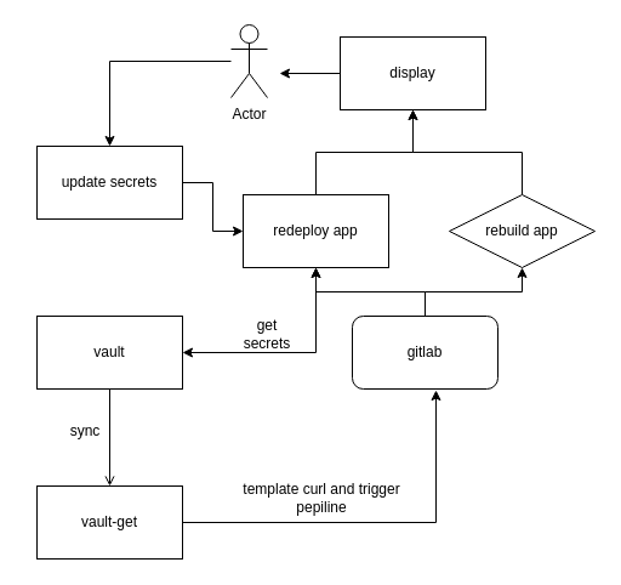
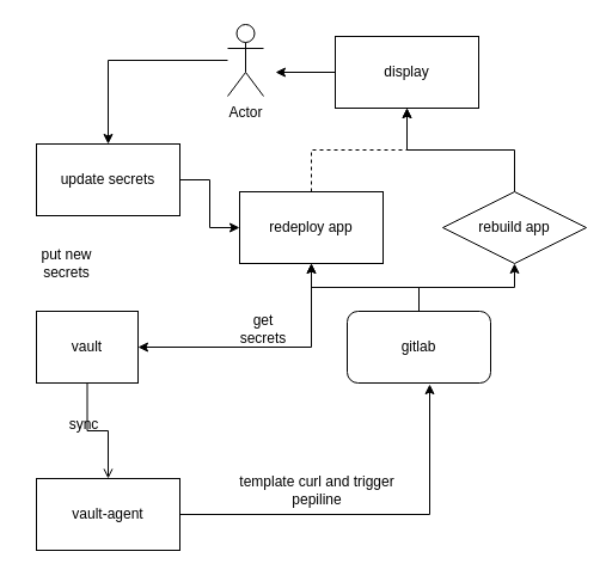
- <mxCell id="13" style="edgeStyle=orthogonalEdgeStyle;rounded=0;orthogonalLoop=1;jettySize=auto;html=1;entryX=0.5;entryY=1;entryDx=0;entryDy=0;" edge="1" parent="1" source="14" target="23"><mxGeometry relative="1" as="geometry" /></mxCell>
+ <mxCell id="13" style="edgeStyle=orthogonalEdgeStyle;rounded=0;orthogonalLoop=1;jettySize=auto;html=1;entryX=0.5;entryY=1;entryDx=0;entryDy=0;dashed=1;" edge="1" parent="1" source="14" target="23"><mxGeometry relative="1" as="geometry" /></mxCell>
+ <mxCell id="21" value="&lt;div&gt;put new &lt;br&gt;&lt;/div&gt;&lt;div&gt;secrets&lt;/div&gt;" style="text;html=1;align=center;verticalAlign=middle;resizable=0;points=[];autosize=1;strokeColor=none;fillColor=none;" vertex="1" parent="1"><mxGeometry x="20" y="200" width="70" height="40" as="geometry" /></mxCell>
- <mxCell id="4" value="vault" style="rounded=0;whiteSpace=wrap;html=1;" vertex="1" parent="1"><mxGeometry x="30" y="260" width="120" height="60" as="geometry" /></mxCell>
+ <mxCell id="4" value="vault" style="rounded=0;whiteSpace=wrap;html=1;" vertex="1" parent="1"><mxGeometry x="30" y="260" width="85" height="60" as="geometry" /></mxCell>
- <mxCell id="6" value="vault-get" style="rounded=0;whiteSpace=wrap;html=1;" vertex="1" parent="1"><mxGeometry x="30" y="400" width="120" height="60" as="geometry" /></mxCell>
+ <mxCell id="6" value="vault-agent" style="rounded=0;whiteSpace=wrap;html=1;" vertex="1" parent="1"><mxGeometry x="30" y="400" width="120" height="60" as="geometry" /></mxCell>
